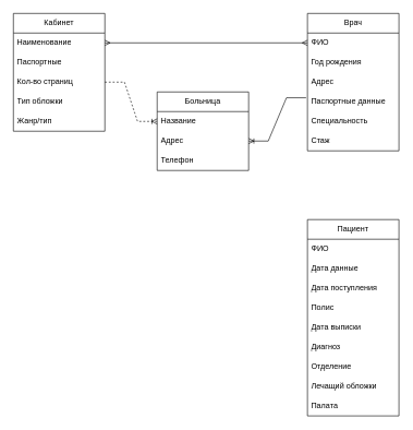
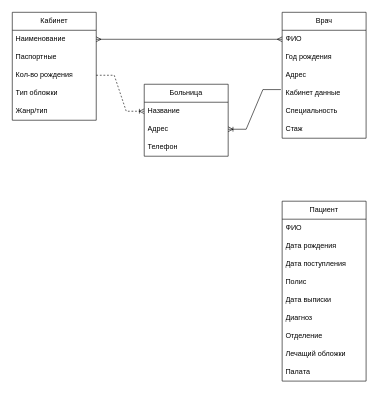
- <mxCell id="26" value="Кол-во страниц" style="text;strokeColor=none;fillColor=none;align=left;verticalAlign=middle;spacingLeft=4;spacingRight=4;overflow=hidden;points=[[0,0.5],[1,0.5]];portConstraint=eastwest;rotatable=0;whiteSpace=wrap;html=1;" vertex="1" parent="23"><mxGeometry y="90" width="140" height="30" as="geometry" /></mxCell>
+ <mxCell id="26" value="Кол-во рождения" style="text;strokeColor=none;fillColor=none;align=left;verticalAlign=middle;spacingLeft=4;spacingRight=4;overflow=hidden;points=[[0,0.5],[1,0.5]];portConstraint=eastwest;rotatable=0;whiteSpace=wrap;html=1;" vertex="1" parent="23"><mxGeometry y="90" width="140" height="30" as="geometry" /></mxCell>
- <mxCell id="16" value="Паспортные данные" style="text;strokeColor=none;fillColor=none;align=left;verticalAlign=middle;spacingLeft=4;spacingRight=4;overflow=hidden;points=[[0,0.5],[1,0.5]];portConstraint=eastwest;rotatable=0;whiteSpace=wrap;html=1;" vertex="1" parent="12"><mxGeometry y="120" width="140" height="30" as="geometry" /></mxCell>
+ <mxCell id="16" value="Кабинет данные" style="text;strokeColor=none;fillColor=none;align=left;verticalAlign=middle;spacingLeft=4;spacingRight=4;overflow=hidden;points=[[0,0.5],[1,0.5]];portConstraint=eastwest;rotatable=0;whiteSpace=wrap;html=1;" vertex="1" parent="12"><mxGeometry y="120" width="140" height="30" as="geometry" /></mxCell>
- <mxCell id="4" value="Дата данные" style="text;strokeColor=none;fillColor=none;align=left;verticalAlign=middle;spacingLeft=4;spacingRight=4;overflow=hidden;points=[[0,0.5],[1,0.5]];portConstraint=eastwest;rotatable=0;whiteSpace=wrap;html=1;" vertex="1" parent="2"><mxGeometry y="60" width="140" height="30" as="geometry" /></mxCell>
+ <mxCell id="4" value="Дата рождения" style="text;strokeColor=none;fillColor=none;align=left;verticalAlign=middle;spacingLeft=4;spacingRight=4;overflow=hidden;points=[[0,0.5],[1,0.5]];portConstraint=eastwest;rotatable=0;whiteSpace=wrap;html=1;" vertex="1" parent="2"><mxGeometry y="60" width="140" height="30" as="geometry" /></mxCell>
